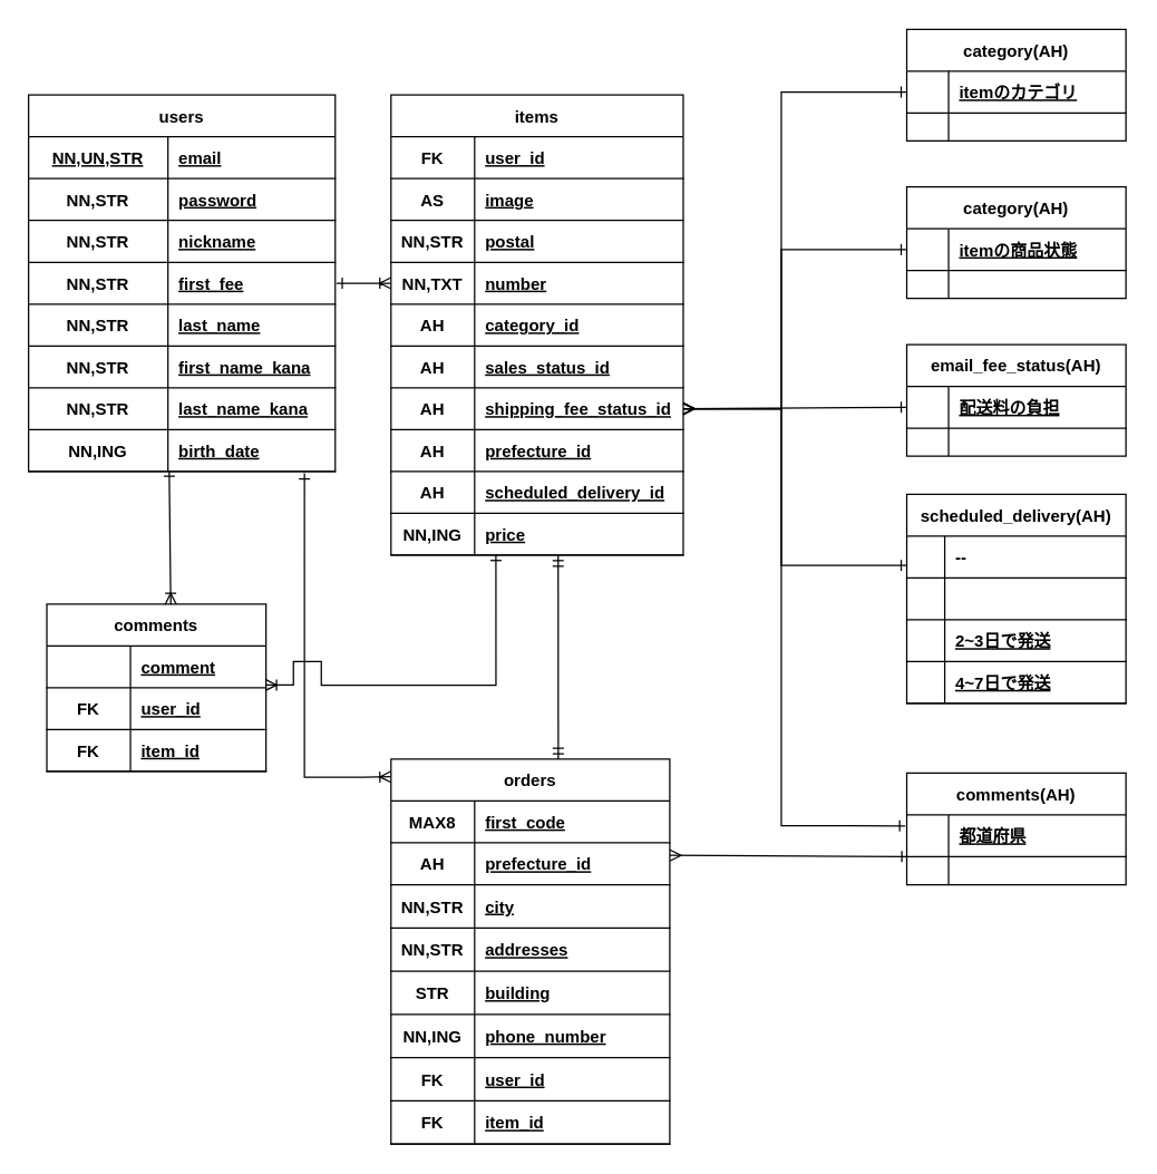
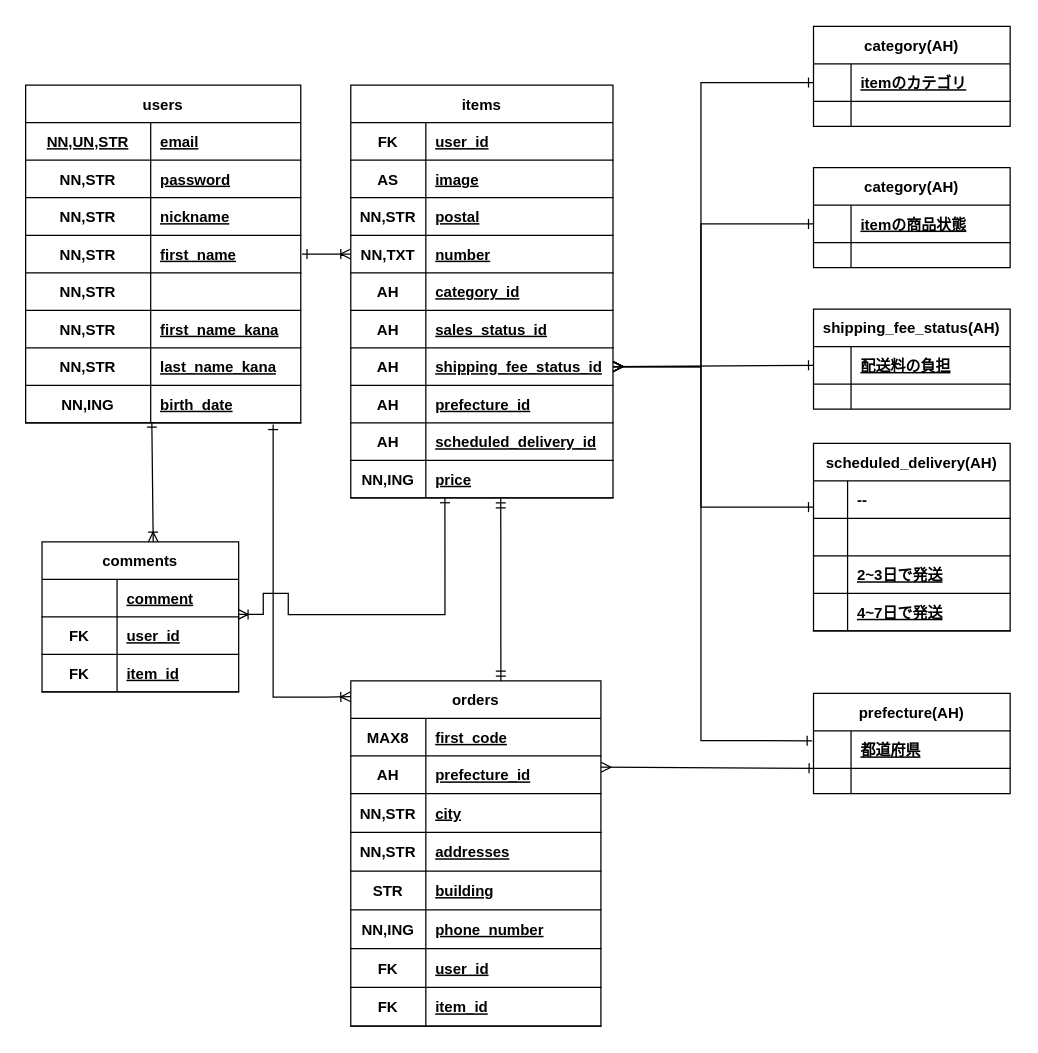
- <mxCell id="14" value="first_fee" style="shape=partialRectangle;connectable=0;fillColor=none;top=0;left=0;bottom=0;right=0;align=left;spacingLeft=6;fontStyle=5;overflow=hidden;" parent="12" vertex="1"><mxGeometry x="100" width="120" height="30" as="geometry" /></mxCell>
+ <mxCell id="14" value="first_name" style="shape=partialRectangle;connectable=0;fillColor=none;top=0;left=0;bottom=0;right=0;align=left;spacingLeft=6;fontStyle=5;overflow=hidden;" parent="12" vertex="1"><mxGeometry x="100" width="120" height="30" as="geometry" /></mxCell>
- <mxCell id="17" value="last_name" style="shape=partialRectangle;connectable=0;fillColor=none;top=0;left=0;bottom=0;right=0;align=left;spacingLeft=6;fontStyle=5;overflow=hidden;" parent="15" vertex="1"><mxGeometry x="100" width="120" height="30" as="geometry" /></mxCell>
- <mxCell id="104" value="email_fee_status(AH)" style="shape=table;startSize=30;container=1;collapsible=1;childLayout=tableLayout;fixedRows=1;rowLines=0;fontStyle=1;align=center;resizeLast=1;" parent="1" vertex="1"><mxGeometry x="650" y="246.62" width="157.24" height="80" as="geometry" /></mxCell>
+ <mxCell id="104" value="shipping_fee_status(AH)" style="shape=table;startSize=30;container=1;collapsible=1;childLayout=tableLayout;fixedRows=1;rowLines=0;fontStyle=1;align=center;resizeLast=1;" parent="1" vertex="1"><mxGeometry x="650" y="246.62" width="157.24" height="80" as="geometry" /></mxCell>
- <mxCell id="76" value="comments(AH)" style="shape=table;startSize=30;container=1;collapsible=1;childLayout=tableLayout;fixedRows=1;rowLines=0;fontStyle=1;align=center;resizeLast=1;" parent="1" vertex="1"><mxGeometry x="649.999" y="554" width="157.241" height="80" as="geometry" /></mxCell>
+ <mxCell id="76" value="prefecture(AH)" style="shape=table;startSize=30;container=1;collapsible=1;childLayout=tableLayout;fixedRows=1;rowLines=0;fontStyle=1;align=center;resizeLast=1;" parent="1" vertex="1"><mxGeometry x="649.999" y="554" width="157.241" height="80" as="geometry" /></mxCell>
